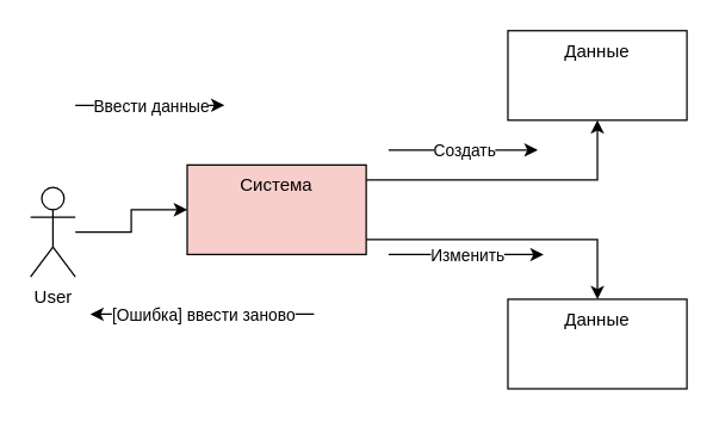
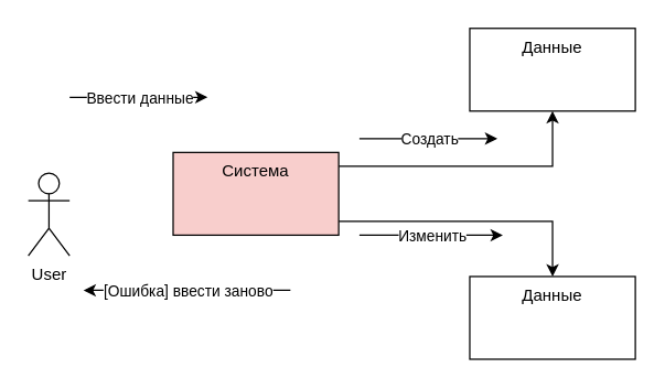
- <mxCell id="2" value="" style="edgeStyle=orthogonalEdgeStyle;rounded=0;orthogonalLoop=1;jettySize=auto;html=1;" parent="1" source="3" target="6" edge="1"><mxGeometry relative="1" as="geometry" /></mxCell>
